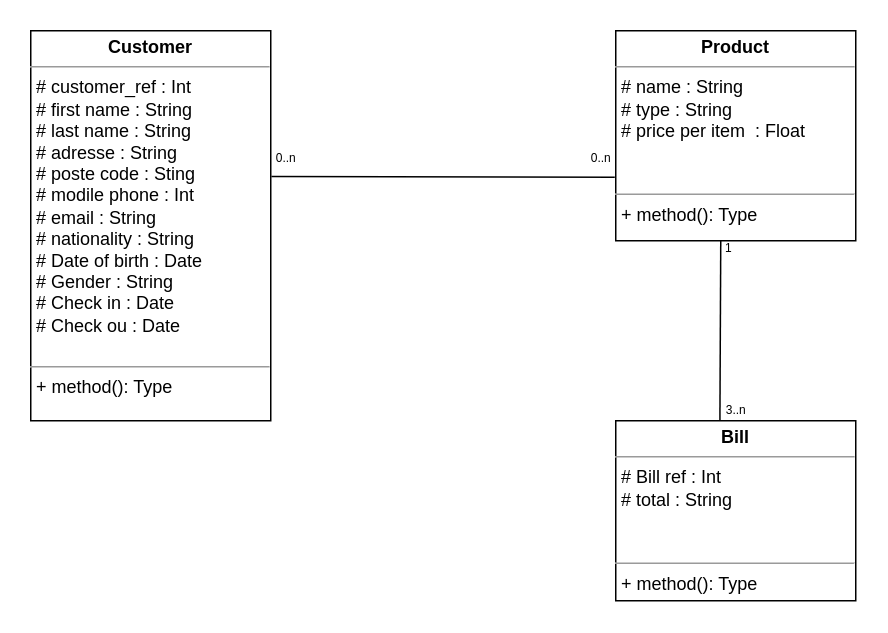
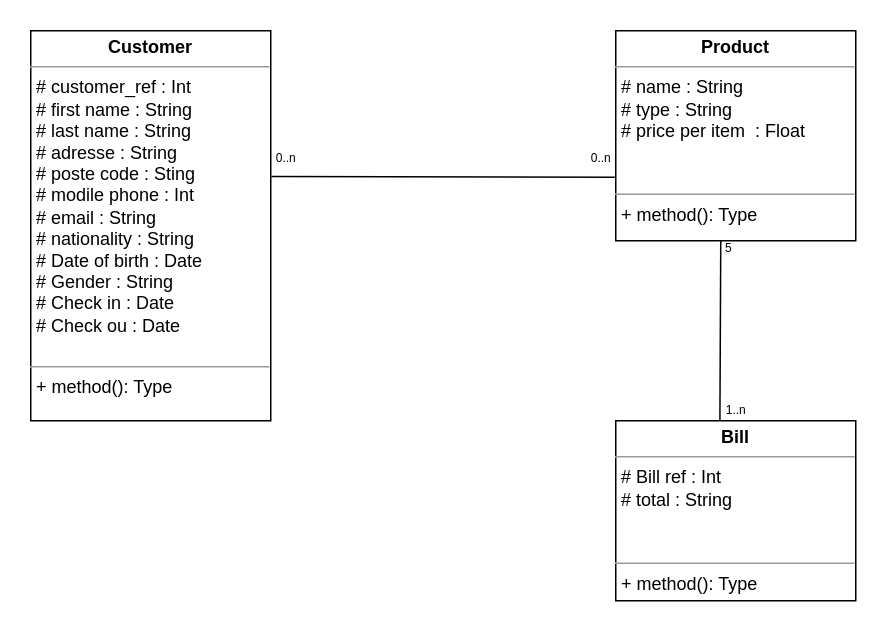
- <mxCell id="9" value="1" style="text;html=1;align=center;verticalAlign=middle;resizable=0;points=[];autosize=1;strokeColor=none;fillColor=none;strokeWidth=1;fontSize=8;" vertex="1" parent="1"><mxGeometry x="470" y="155" width="30" height="20" as="geometry" /></mxCell>
+ <mxCell id="9" value="5" style="text;html=1;align=center;verticalAlign=middle;resizable=0;points=[];autosize=1;strokeColor=none;fillColor=none;strokeWidth=1;fontSize=8;" vertex="1" parent="1"><mxGeometry x="470" y="155" width="30" height="20" as="geometry" /></mxCell>
- <mxCell id="10" value="3..n" style="text;html=1;align=center;verticalAlign=middle;resizable=0;points=[];autosize=1;strokeColor=none;fillColor=none;fontSize=8;" vertex="1" parent="1"><mxGeometry x="470" y="263" width="40" height="20" as="geometry" /></mxCell>
+ <mxCell id="10" value="1..n" style="text;html=1;align=center;verticalAlign=middle;resizable=0;points=[];autosize=1;strokeColor=none;fillColor=none;fontSize=8;" vertex="1" parent="1"><mxGeometry x="470" y="263" width="40" height="20" as="geometry" /></mxCell>
